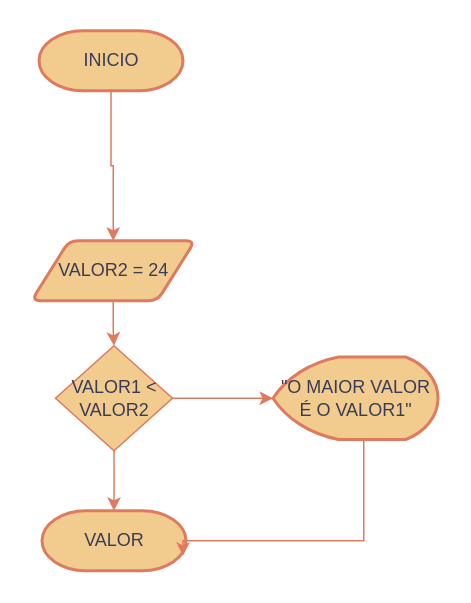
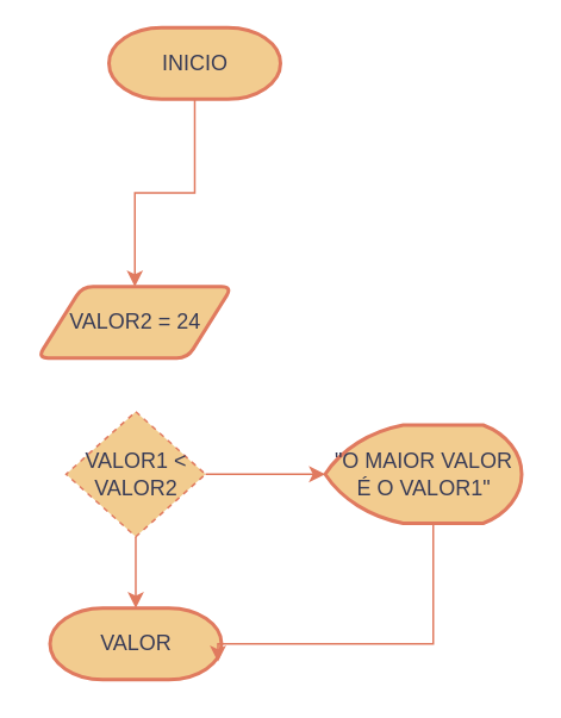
- <mxCell id="3" value="INICIO" style="strokeWidth=2;html=1;shape=mxgraph.flowchart.terminator;whiteSpace=wrap;labelBackgroundColor=none;fillColor=#F2CC8F;strokeColor=#E07A5F;fontColor=#393C56;" vertex="1" parent="1"><mxGeometry x="25.5" y="20" width="96" height="40" as="geometry" /></mxCell>
+ <mxCell id="3" value="INICIO" style="strokeWidth=2;html=1;shape=mxgraph.flowchart.terminator;whiteSpace=wrap;labelBackgroundColor=none;fillColor=#F2CC8F;strokeColor=#E07A5F;fontColor=#393C56;" vertex="1" parent="1"><mxGeometry x="60.5" y="15" width="96" height="40" as="geometry" /></mxCell>
- <mxCell id="4" value="" style="edgeStyle=orthogonalEdgeStyle;rounded=0;orthogonalLoop=1;jettySize=auto;html=1;labelBackgroundColor=none;strokeColor=#E07A5F;fontColor=default;" edge="1" parent="1" source="5" target="8"><mxGeometry relative="1" as="geometry" /></mxCell>
- <mxCell id="8" value="VALOR1 &amp;lt; VALOR2" style="rhombus;whiteSpace=wrap;html=1;labelBackgroundColor=none;fillColor=#F2CC8F;strokeColor=#E07A5F;fontColor=#393C56;" vertex="1" parent="1"><mxGeometry x="36.5" y="230" width="78" height="70" as="geometry" /></mxCell>
+ <mxCell id="8" value="VALOR1 &amp;lt; VALOR2" style="rhombus;whiteSpace=wrap;html=1;labelBackgroundColor=none;fillColor=#F2CC8F;strokeColor=#E07A5F;fontColor=#393C56;dashed=1;" vertex="1" parent="1"><mxGeometry x="36.5" y="230" width="78" height="70" as="geometry" /></mxCell>
